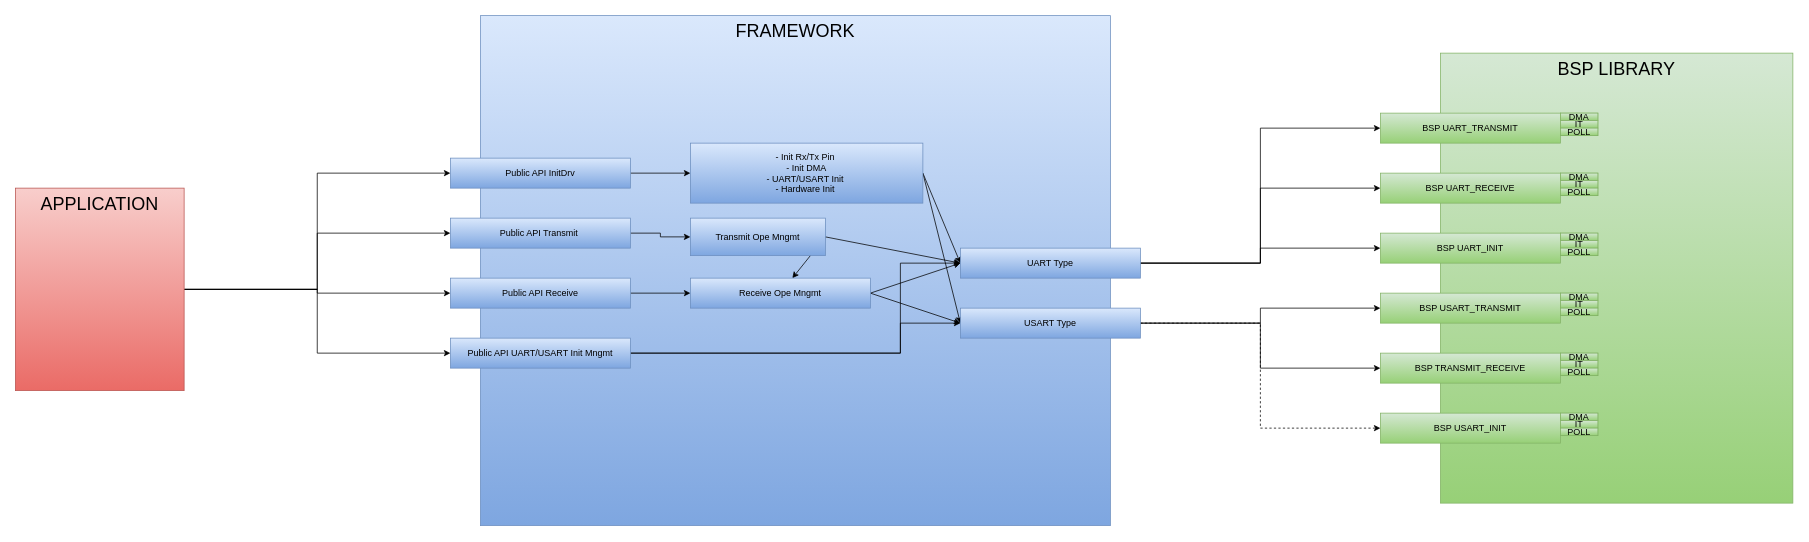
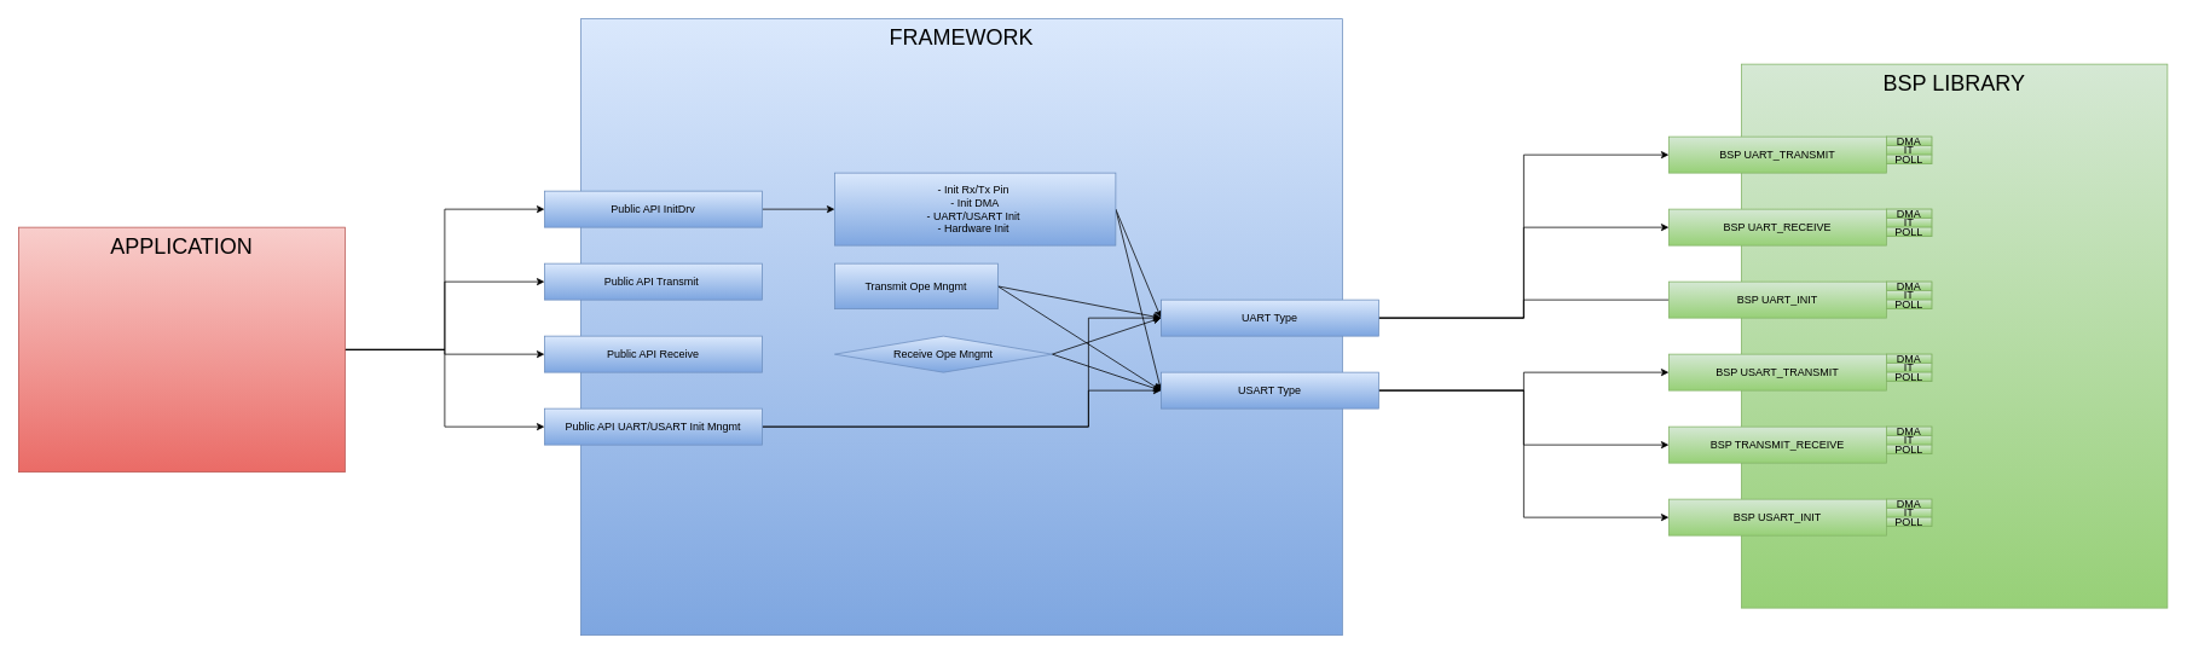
- <mxCell id="9" style="edgeStyle=orthogonalEdgeStyle;rounded=0;orthogonalLoop=1;jettySize=auto;html=1;exitX=1;exitY=0.5;exitDx=0;exitDy=0;" edge="1" parent="1" source="10" target="26"><mxGeometry relative="1" as="geometry" /></mxCell>
- <mxCell id="18" style="edgeStyle=orthogonalEdgeStyle;rounded=0;orthogonalLoop=1;jettySize=auto;html=1;exitX=1;exitY=0.5;exitDx=0;exitDy=0;" edge="1" parent="1" source="19" target="32"><mxGeometry relative="1" as="geometry" /></mxCell>
+ <mxCell id="18" style="edgeStyle=orthogonalEdgeStyle;rounded=0;orthogonalLoop=1;jettySize=auto;html=1;exitX=1;exitY=0.5;exitDx=0;exitDy=0;endArrow=none;" edge="1" parent="1" source="19" target="32"><mxGeometry relative="1" as="geometry" /></mxCell>
- <mxCell id="25" style="rounded=0;orthogonalLoop=1;jettySize=auto;html=1;exitX=1;exitY=0.5;exitDx=0;exitDy=0;" edge="1" parent="1" source="26" target="29"><mxGeometry relative="1" as="geometry" /></mxCell>
+ <mxCell id="25" style="rounded=0;orthogonalLoop=1;jettySize=auto;html=1;exitX=1;exitY=0.5;exitDx=0;exitDy=0;entryX=0;entryY=0.5;entryDx=0;entryDy=0;" edge="1" parent="1" source="26" target="23"><mxGeometry relative="1" as="geometry" /></mxCell>
- <mxCell id="64" value="&lt;font color=&quot;#000000&quot;&gt;APPLICATION&lt;/font&gt;" style="rounded=0;whiteSpace=wrap;html=1;fillColor=#f8cecc;gradientColor=#ea6b66;strokeColor=#b85450;verticalAlign=top;fontSize=24;" vertex="1" parent="1"><mxGeometry x="20" y="250" width="225" height="270" as="geometry" /></mxCell>
+ <mxCell id="64" value="&lt;font color=&quot;#000000&quot;&gt;APPLICATION&lt;/font&gt;" style="rounded=0;whiteSpace=wrap;html=1;fillColor=#f8cecc;gradientColor=#ea6b66;strokeColor=#b85450;verticalAlign=top;fontSize=24;" vertex="1" parent="1"><mxGeometry x="20" y="250" width="360" height="270" as="geometry" /></mxCell>
- <mxCell id="11" style="edgeStyle=orthogonalEdgeStyle;rounded=0;orthogonalLoop=1;jettySize=auto;html=1;exitX=1;exitY=0.5;exitDx=0;exitDy=0;" edge="1" parent="1" source="12" target="29"><mxGeometry relative="1" as="geometry" /></mxCell>
- <mxCell id="29" value="&lt;font color=&quot;#000000&quot;&gt;&lt;span style=&quot;text-wrap: nowrap;&quot;&gt;Receive Ope Mngmt&lt;/span&gt;&lt;/font&gt;" style="rounded=0;whiteSpace=wrap;html=1;fillColor=#dae8fc;gradientColor=#7ea6e0;strokeColor=#6c8ebf;" vertex="1" parent="1"><mxGeometry x="920" y="370" width="240" height="40" as="geometry" /></mxCell>
+ <mxCell id="29" value="&lt;font color=&quot;#000000&quot;&gt;&lt;span style=&quot;text-wrap: nowrap;&quot;&gt;Receive Ope Mngmt&lt;/span&gt;&lt;/font&gt;" style="rhombus;whiteSpace=wrap;html=1;fillColor=#dae8fc;gradientColor=#7ea6e0;strokeColor=#6c8ebf;" vertex="1" parent="1"><mxGeometry x="920" y="370" width="240" height="40" as="geometry" /></mxCell>
- <mxCell id="22" style="edgeStyle=orthogonalEdgeStyle;rounded=0;orthogonalLoop=1;jettySize=auto;html=1;exitX=1;exitY=0.5;exitDx=0;exitDy=0;entryX=0;entryY=0.5;entryDx=0;entryDy=0;dashed=1;" edge="1" parent="1" source="23" target="47"><mxGeometry relative="1" as="geometry" /></mxCell>
+ <mxCell id="22" style="edgeStyle=orthogonalEdgeStyle;rounded=0;orthogonalLoop=1;jettySize=auto;html=1;exitX=1;exitY=0.5;exitDx=0;exitDy=0;entryX=0;entryY=0.5;entryDx=0;entryDy=0;" edge="1" parent="1" source="23" target="47"><mxGeometry relative="1" as="geometry" /></mxCell>
